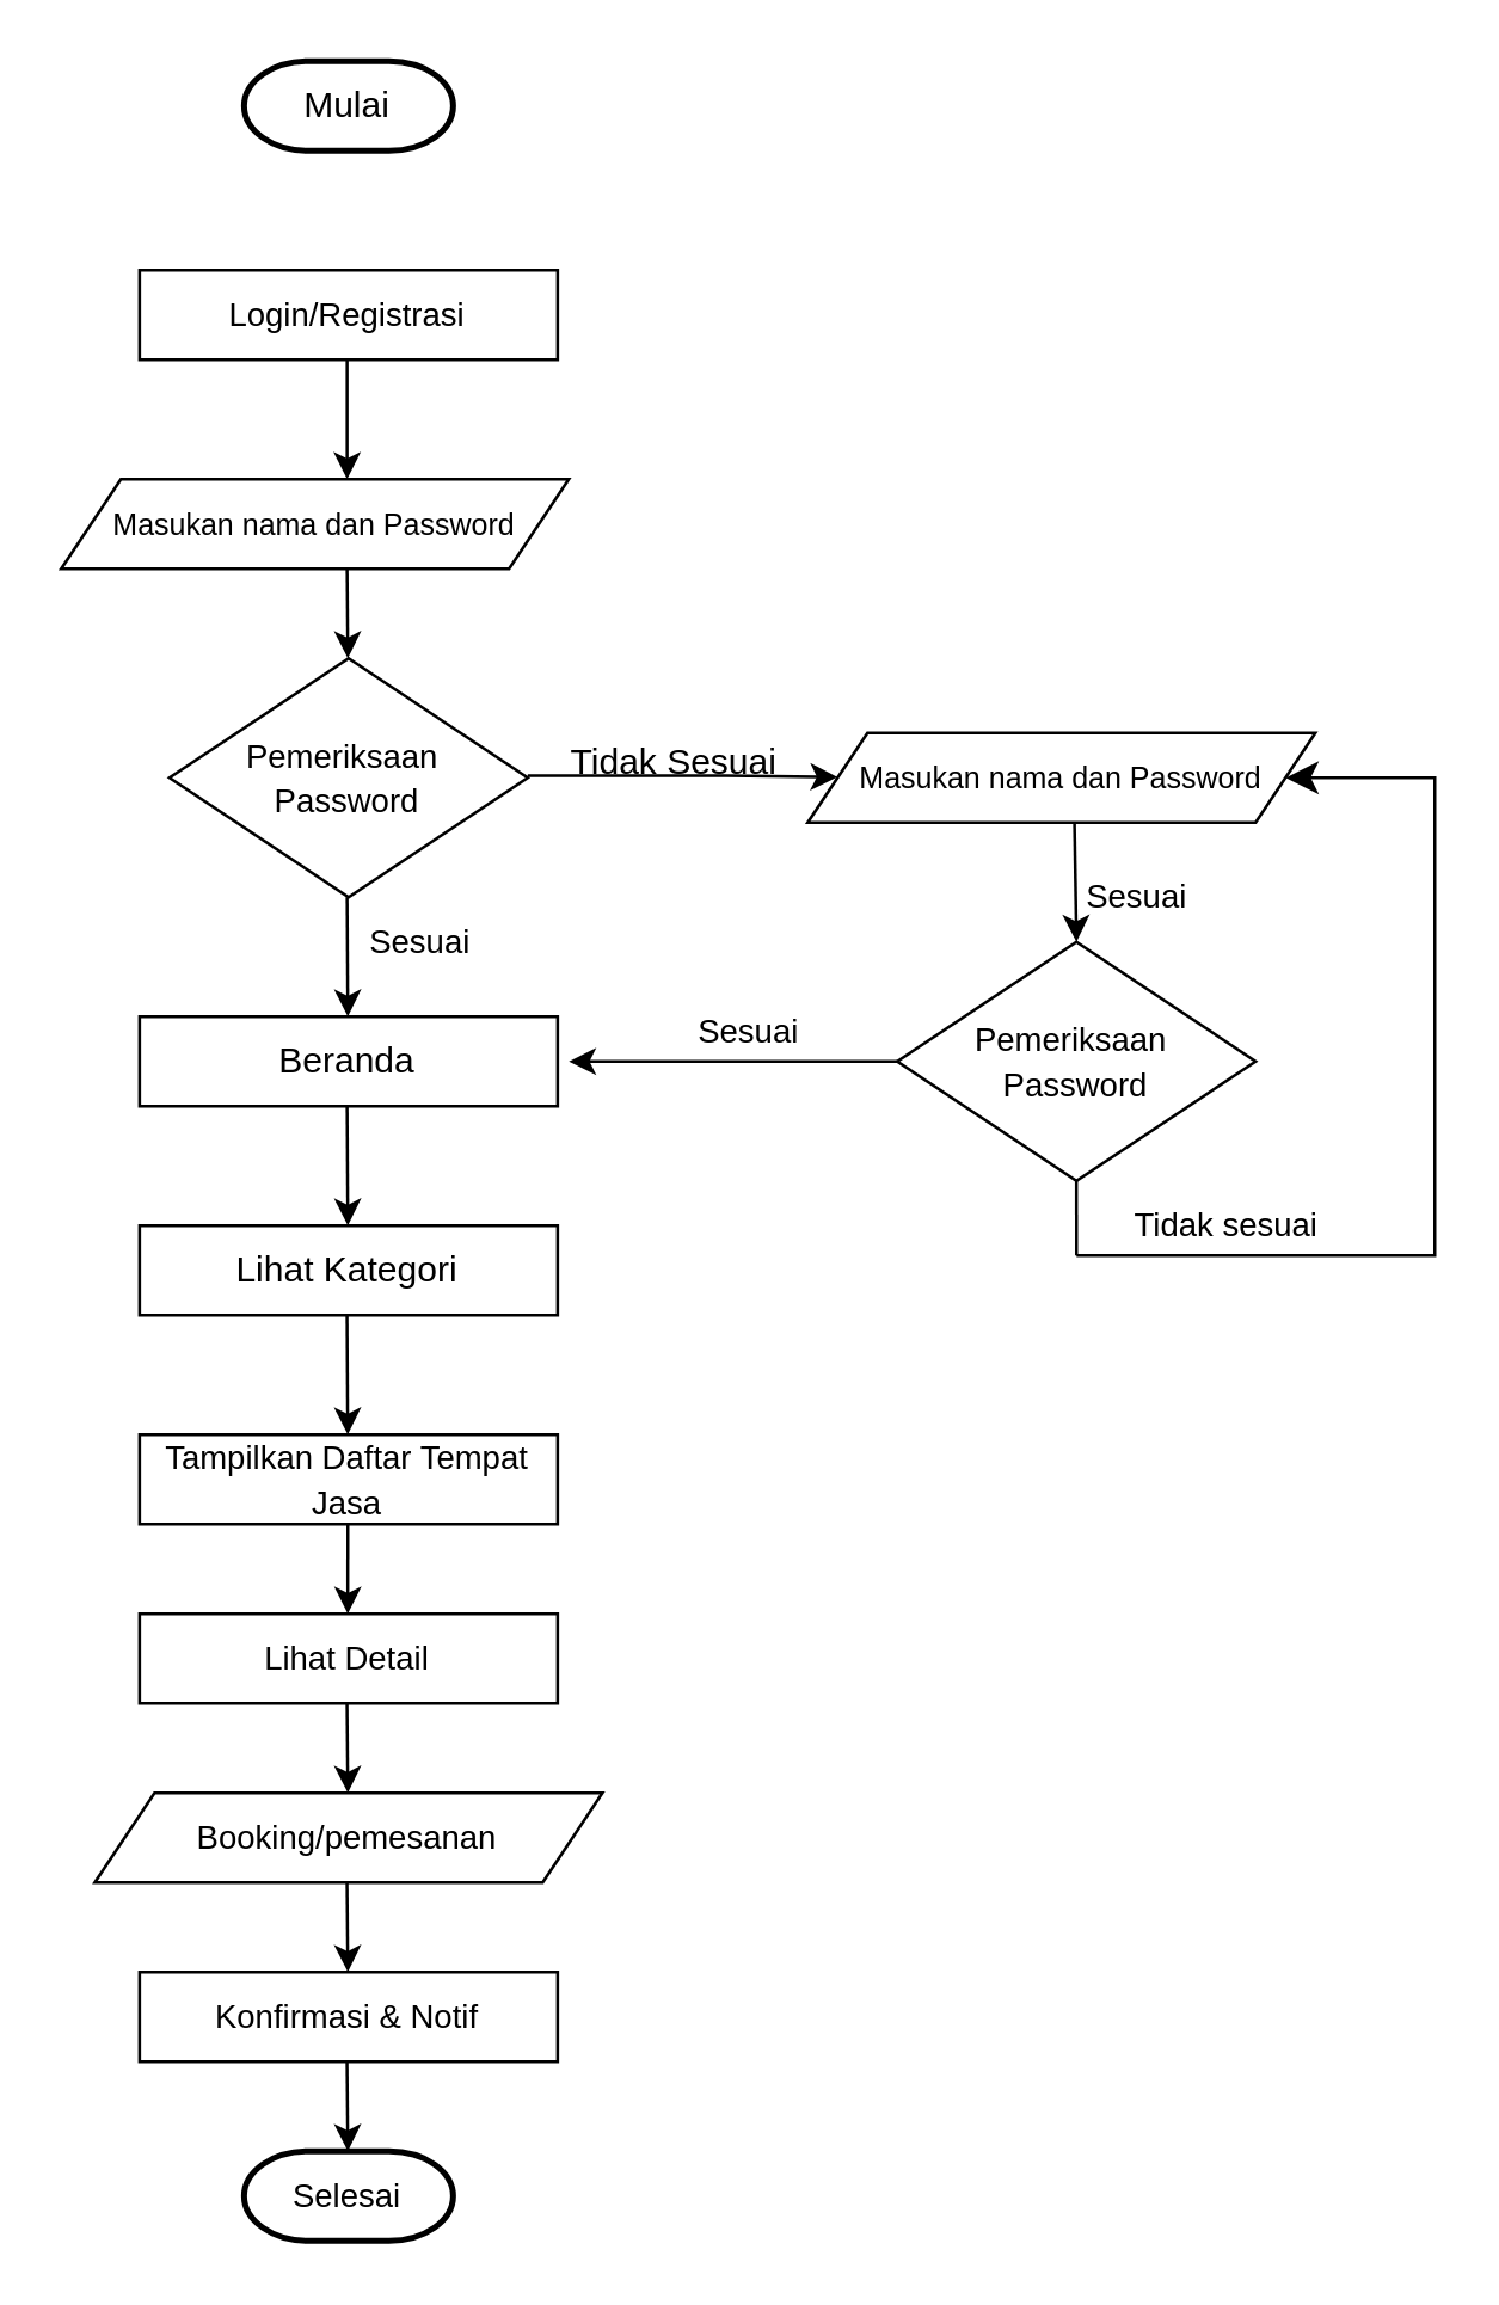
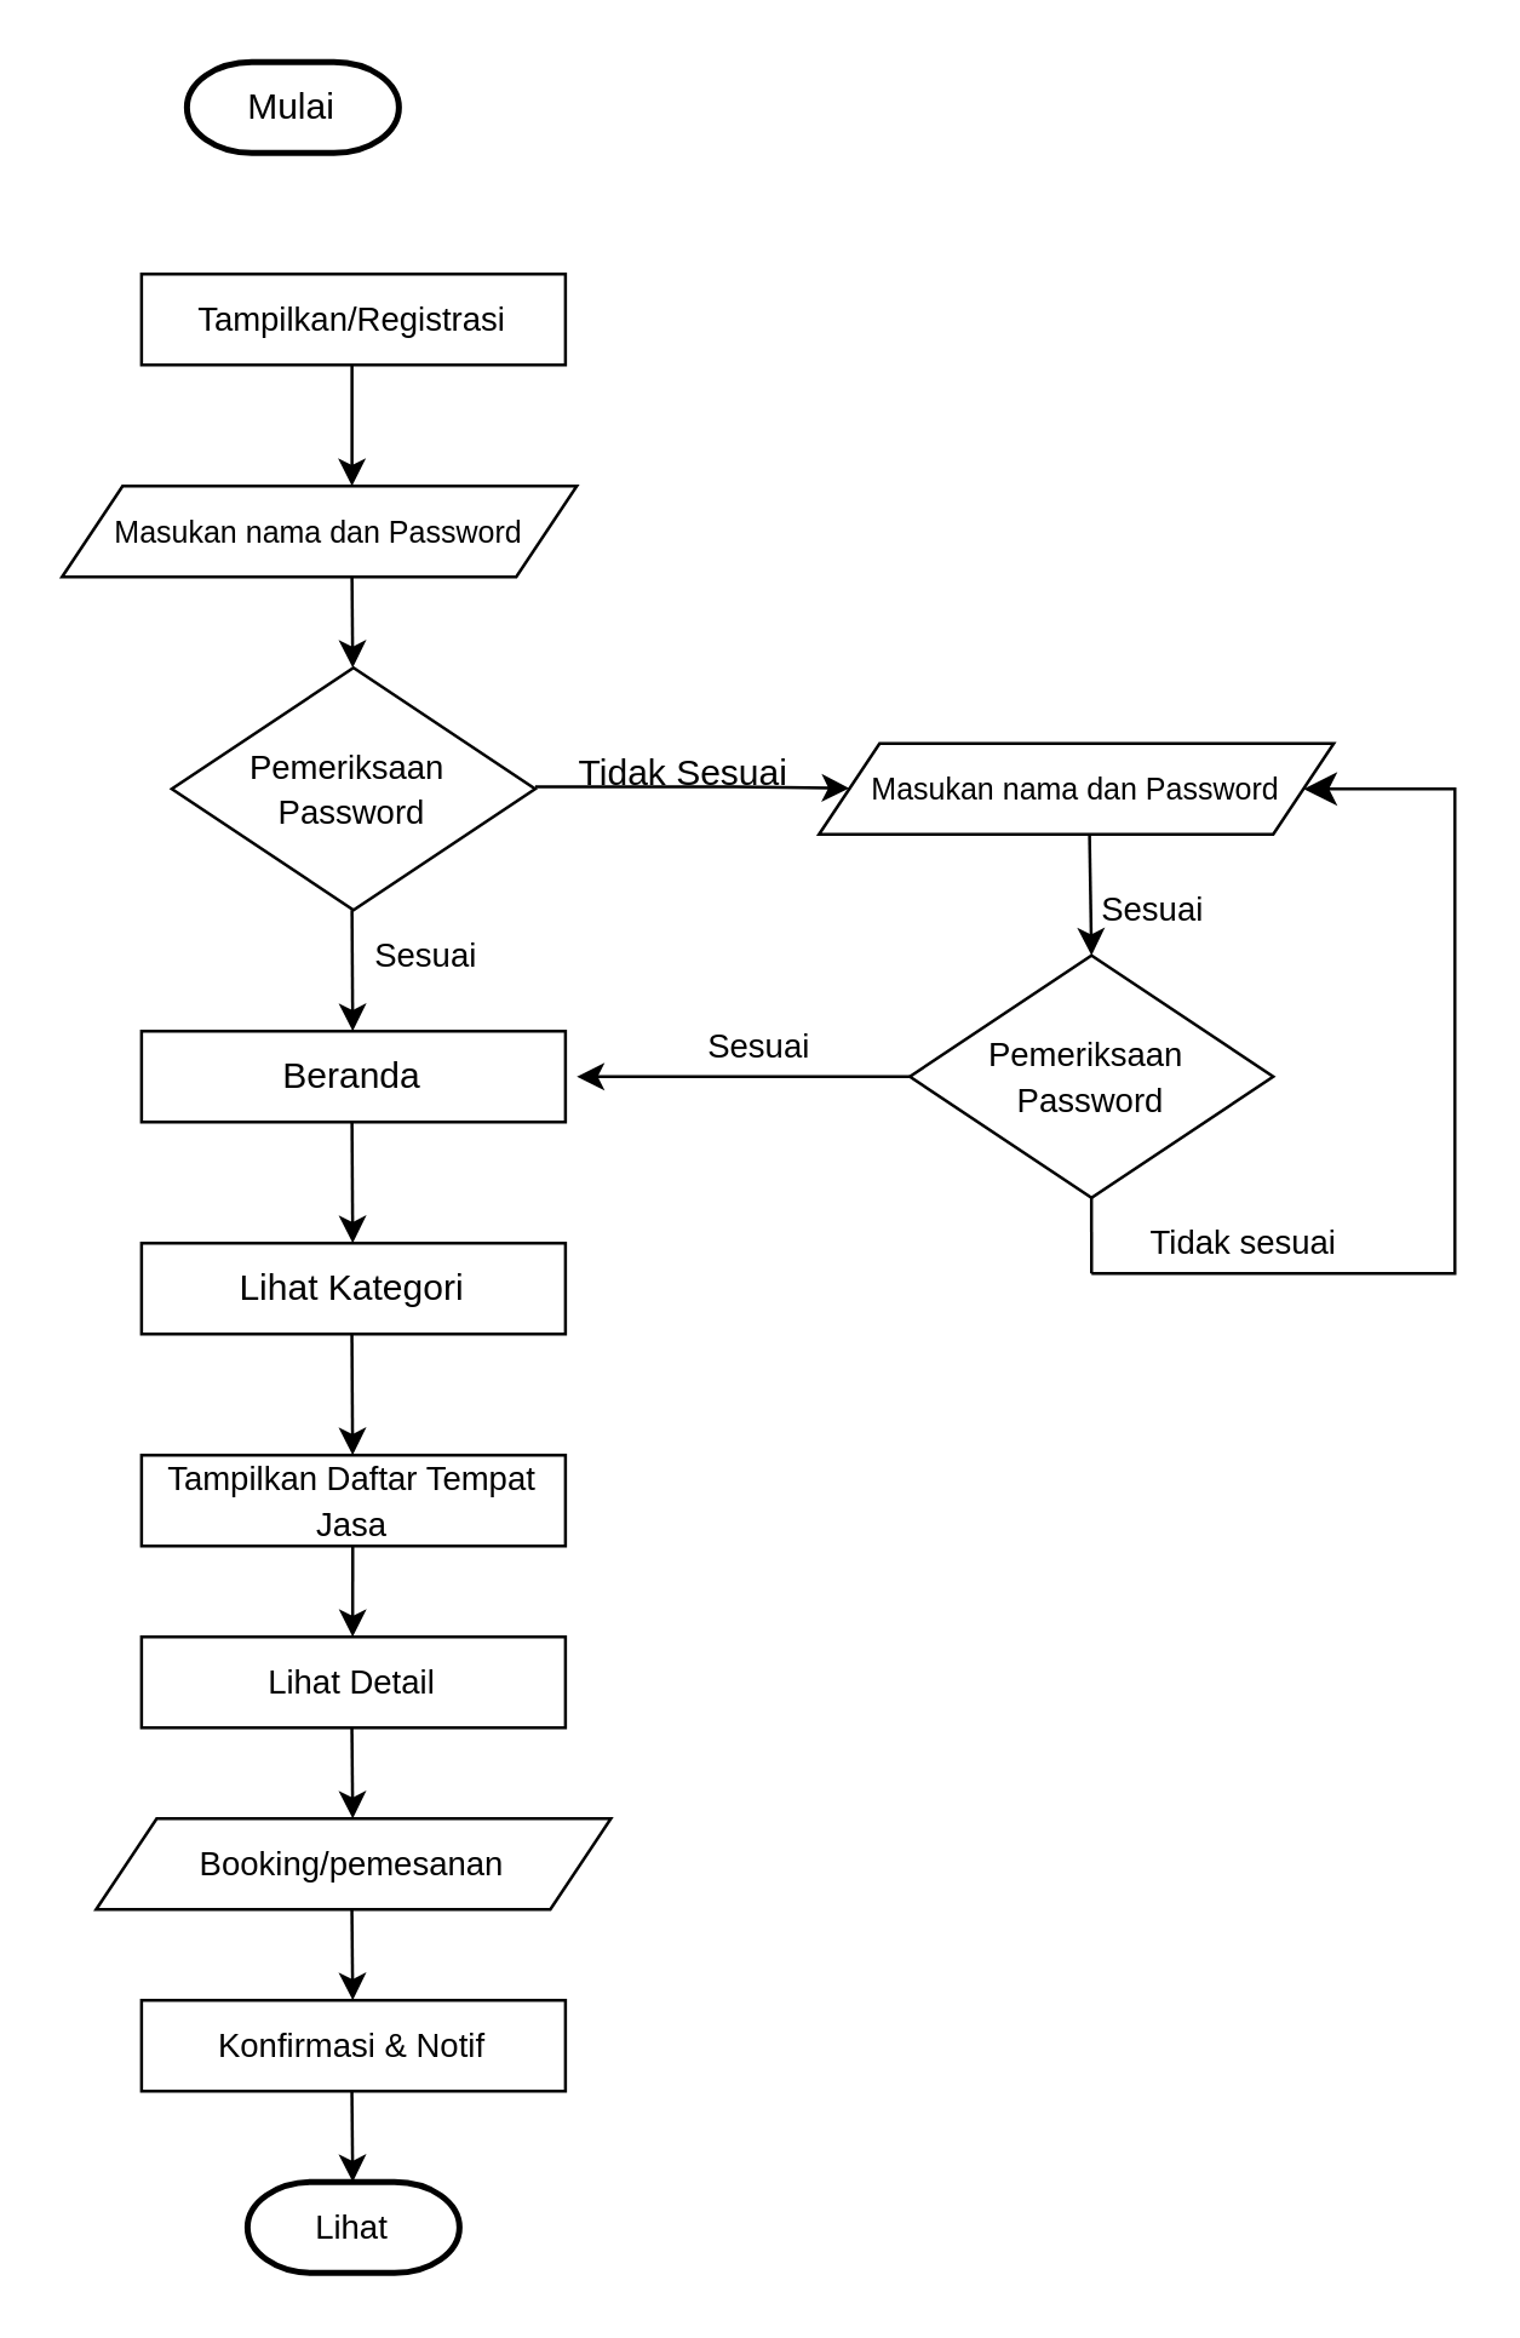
- <mxCell id="2" value="Mulai" style="strokeWidth=2;html=1;shape=mxgraph.flowchart.terminator;whiteSpace=wrap;" vertex="1" parent="1"><mxGeometry x="81.25" y="20" width="70" height="30" as="geometry" /></mxCell>
+ <mxCell id="2" value="Mulai" style="strokeWidth=2;html=1;shape=mxgraph.flowchart.terminator;whiteSpace=wrap;" vertex="1" parent="1"><mxGeometry x="61.25" y="20" width="70" height="30" as="geometry" /></mxCell>
- <mxCell id="3" value="&lt;font style=&quot;font-size: 11px;&quot;&gt;Login/Registrasi&lt;/font&gt;" style="rounded=0;whiteSpace=wrap;html=1;" vertex="1" parent="1"><mxGeometry x="46.25" y="90" width="140" height="30" as="geometry" /></mxCell>
+ <mxCell id="3" value="&lt;font style=&quot;font-size: 11px;&quot;&gt;Tampilkan/Registrasi&lt;/font&gt;" style="rounded=0;whiteSpace=wrap;html=1;" vertex="1" parent="1"><mxGeometry x="46.25" y="90" width="140" height="30" as="geometry" /></mxCell>
- <mxCell id="24" value="&lt;font style=&quot;font-size: 11px;&quot;&gt;Selesai&lt;/font&gt;" style="strokeWidth=2;html=1;shape=mxgraph.flowchart.terminator;whiteSpace=wrap;" vertex="1" parent="1"><mxGeometry x="81.25" y="720" width="70" height="30" as="geometry" /></mxCell>
+ <mxCell id="24" value="&lt;font style=&quot;font-size: 11px;&quot;&gt;Lihat&lt;/font&gt;" style="strokeWidth=2;html=1;shape=mxgraph.flowchart.terminator;whiteSpace=wrap;" vertex="1" parent="1"><mxGeometry x="81.25" y="720" width="70" height="30" as="geometry" /></mxCell>
